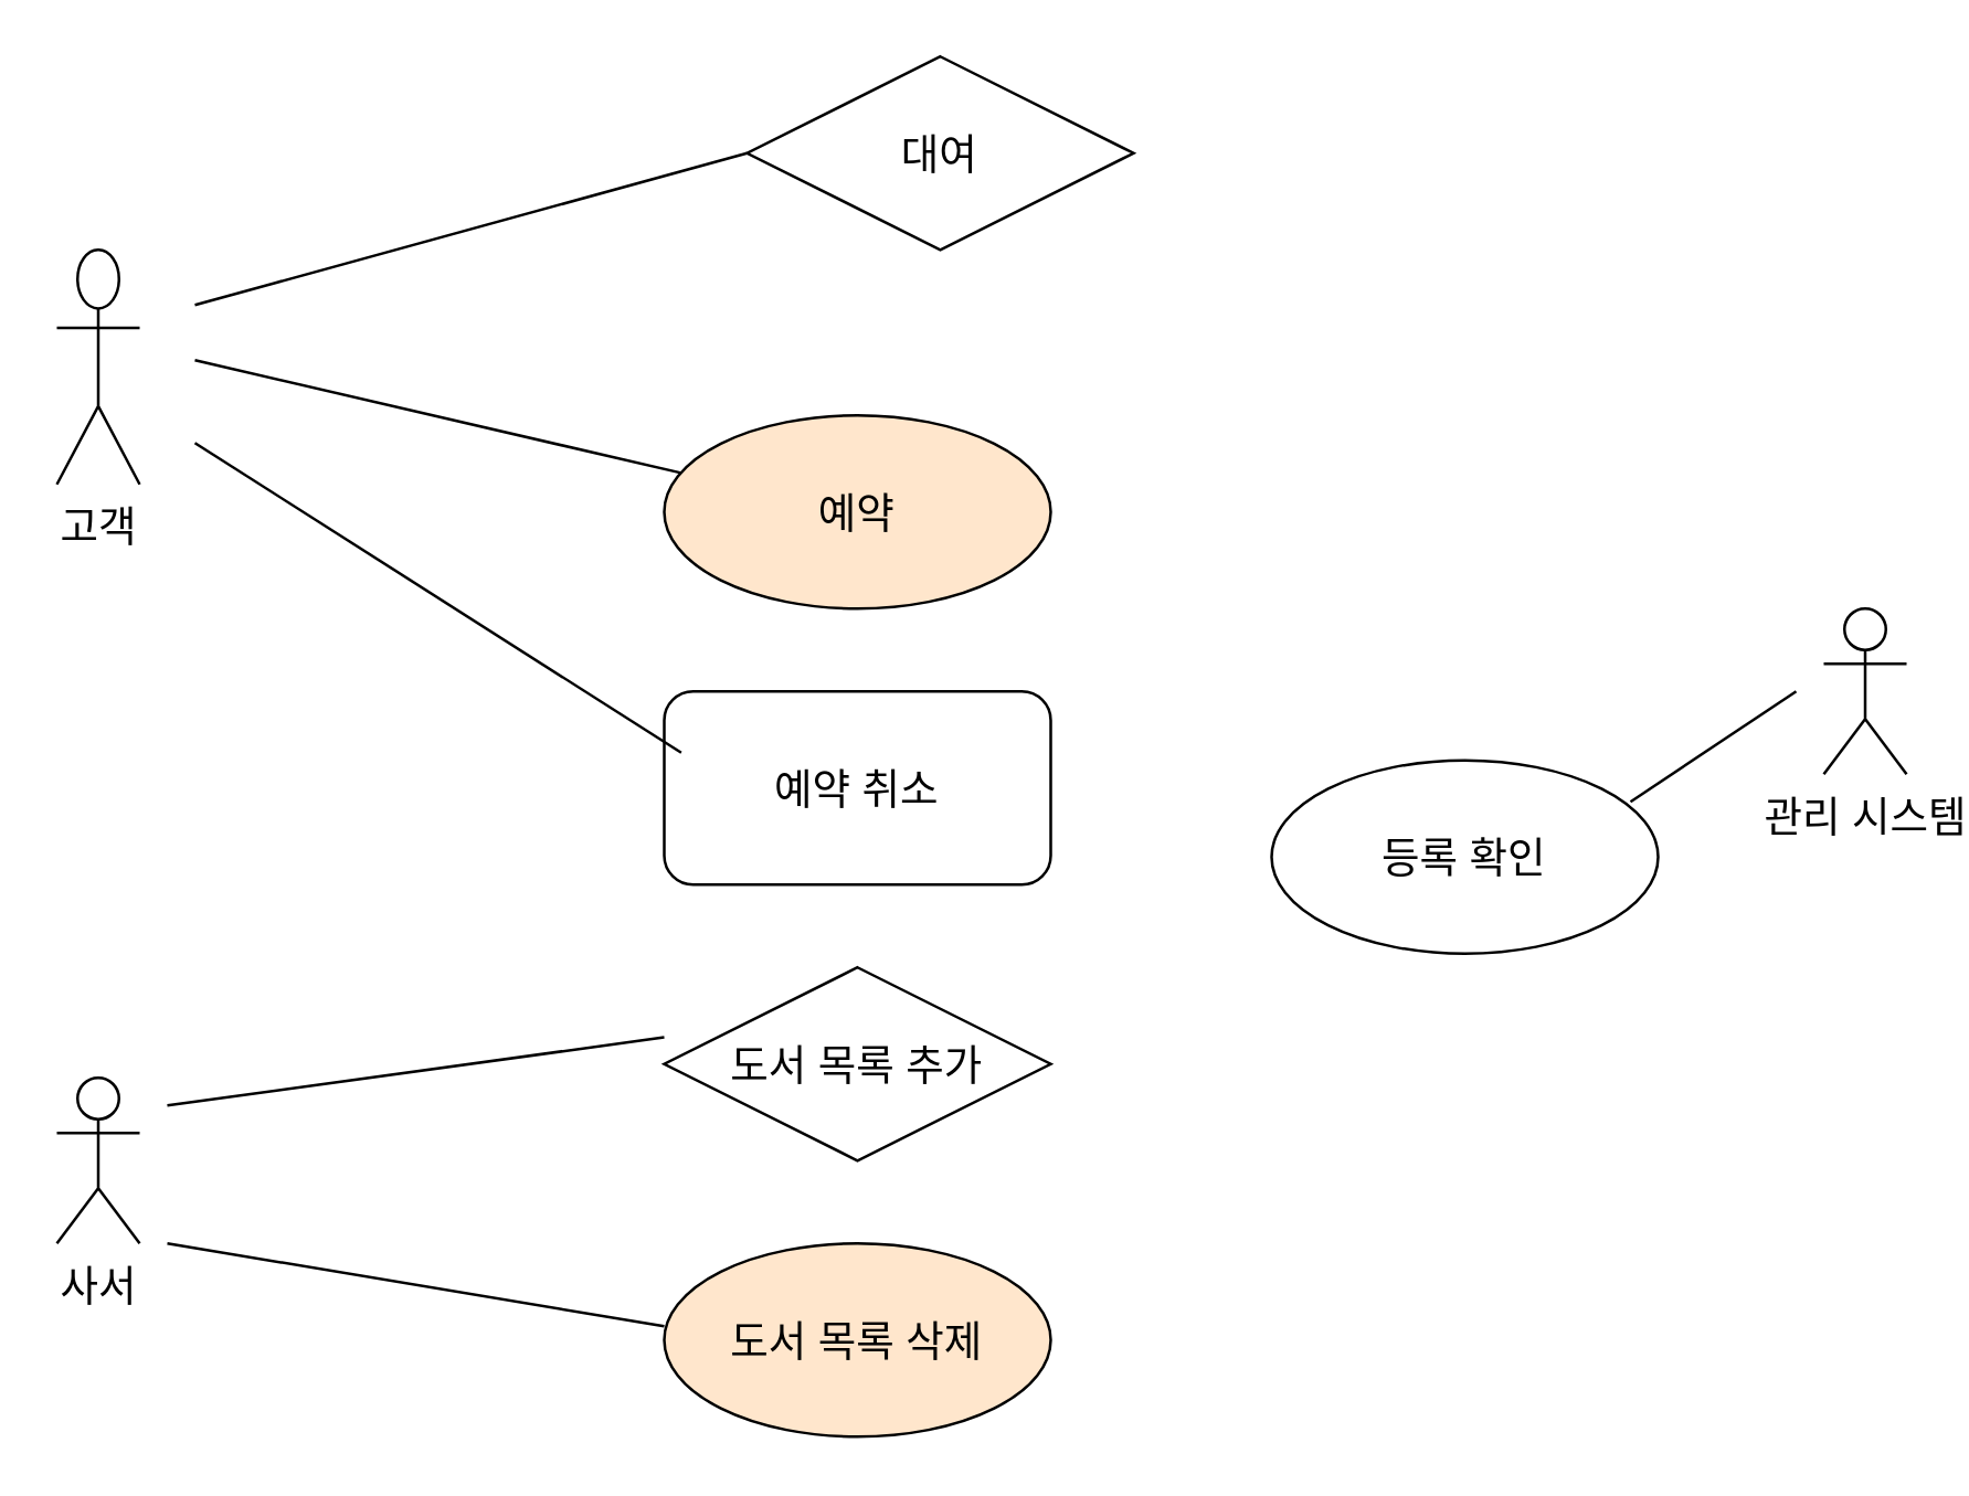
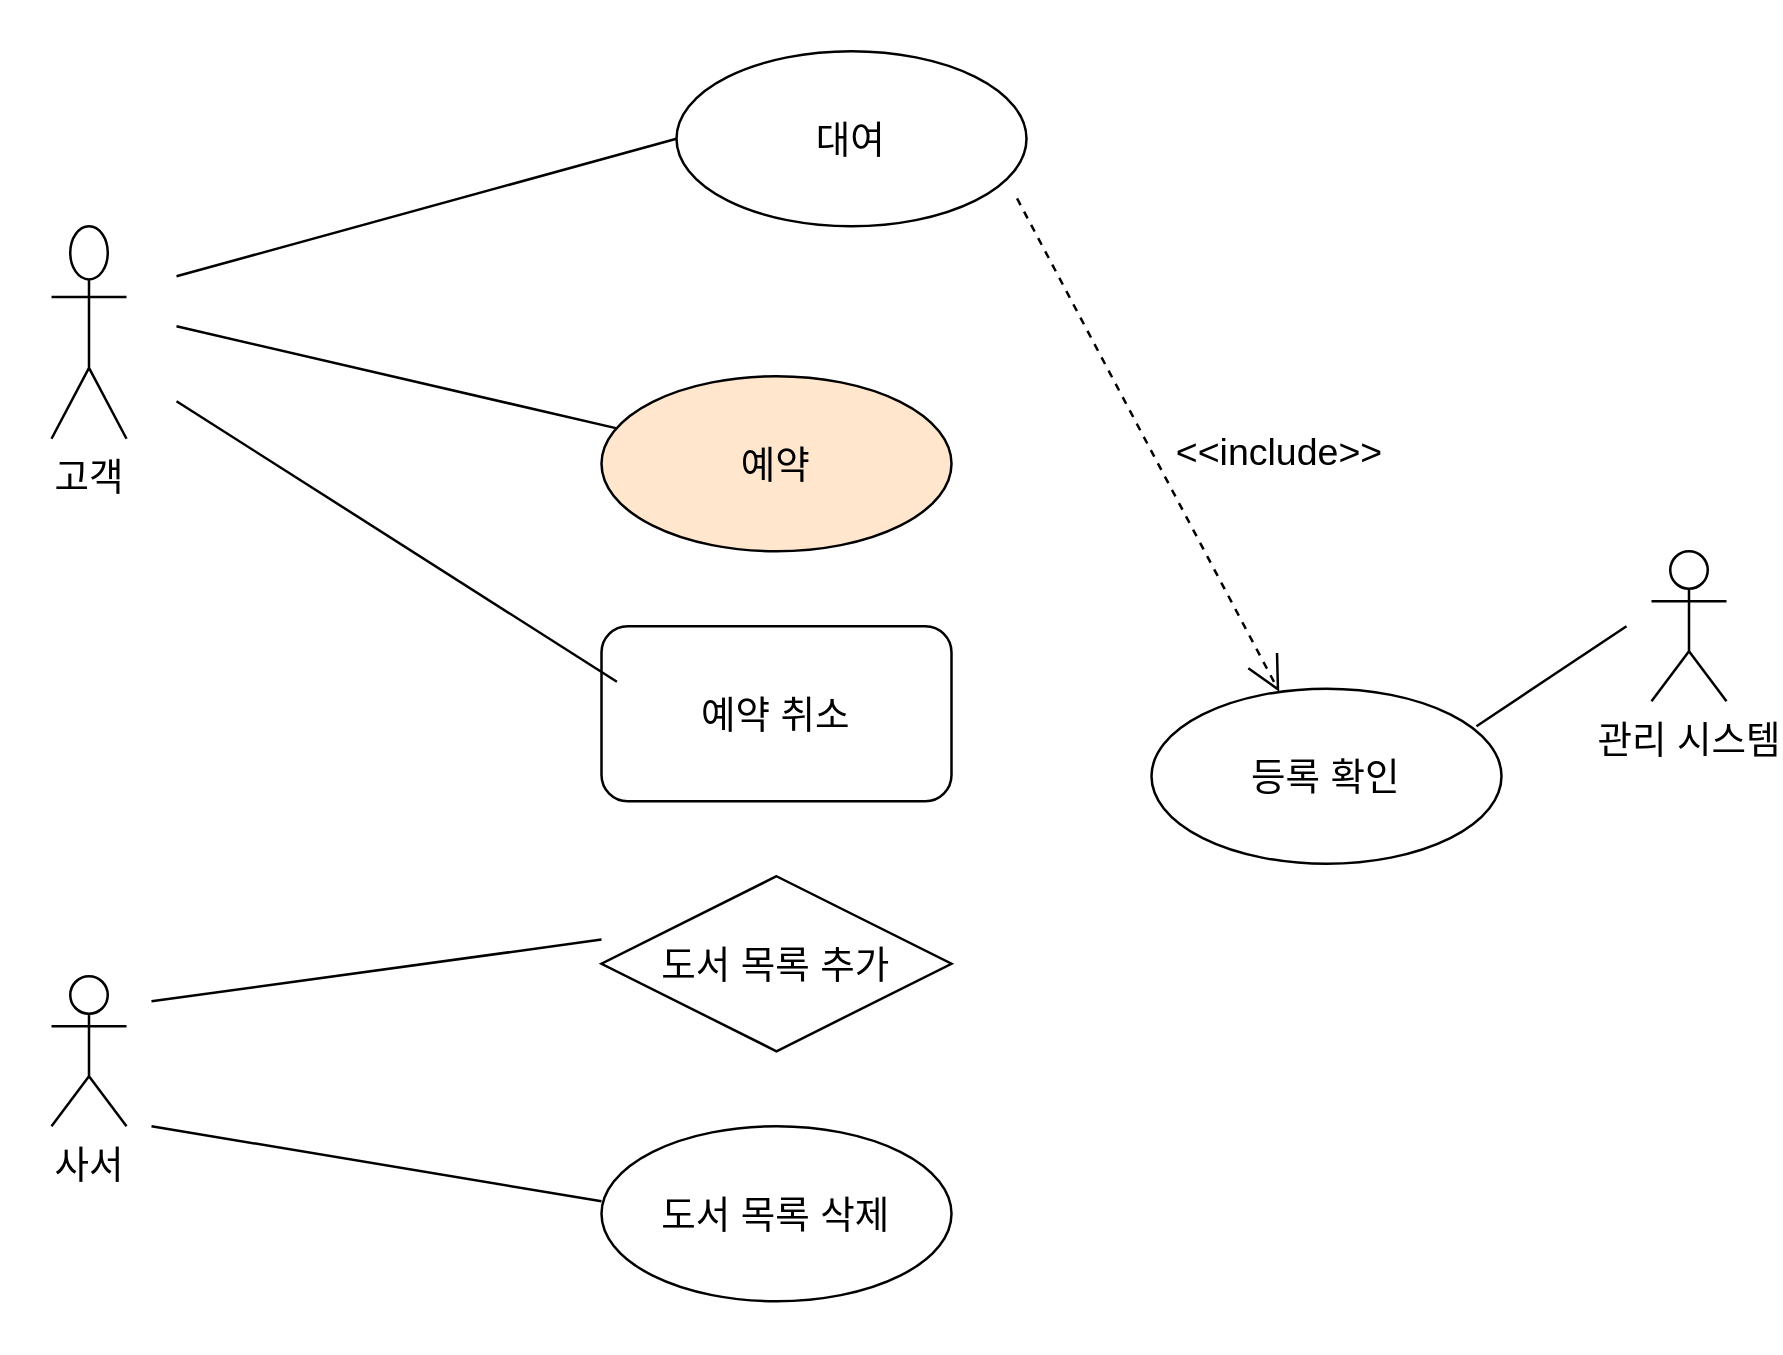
- <mxCell id="3" value="&lt;font style=&quot;font-size: 15px;&quot;&gt;대여&lt;/font&gt;" style="rhombus;whiteSpace=wrap;html=1;" vertex="1" parent="1"><mxGeometry x="270" y="20" width="140" height="70" as="geometry" /></mxCell>
+ <mxCell id="3" value="&lt;font style=&quot;font-size: 15px;&quot;&gt;대여&lt;/font&gt;" style="ellipse;whiteSpace=wrap;html=1;" vertex="1" parent="1"><mxGeometry x="270" y="20" width="140" height="70" as="geometry" /></mxCell>
+ <mxCell id="11" value="&lt;font style=&quot;font-size: 15px;&quot;&gt;&amp;lt;&amp;lt;include&amp;gt;&amp;gt;&lt;/font&gt;" style="endArrow=open;endSize=12;dashed=1;html=1;rounded=0;entryX=0.365;entryY=0.017;entryDx=0;entryDy=0;entryPerimeter=0;exitX=0.973;exitY=0.841;exitDx=0;exitDy=0;exitPerimeter=0;" edge="1" parent="1" source="3" target="9"><mxGeometry x="0.24" y="45" width="160" relative="1" as="geometry"><mxPoint x="310" y="10" as="sourcePoint" /><mxPoint x="470" y="10" as="targetPoint" /><mxPoint as="offset" /></mxGeometry></mxCell>
- <mxCell id="15" value="&lt;font style=&quot;font-size: 15px;&quot;&gt;도서 목록 삭제&lt;/font&gt;" style="ellipse;whiteSpace=wrap;html=1;fillColor=#ffe6cc;" vertex="1" parent="1"><mxGeometry x="240" y="450" width="140" height="70" as="geometry" /></mxCell>
+ <mxCell id="15" value="&lt;font style=&quot;font-size: 15px;&quot;&gt;도서 목록 삭제&lt;/font&gt;" style="ellipse;whiteSpace=wrap;html=1;" vertex="1" parent="1"><mxGeometry x="240" y="450" width="140" height="70" as="geometry" /></mxCell>
